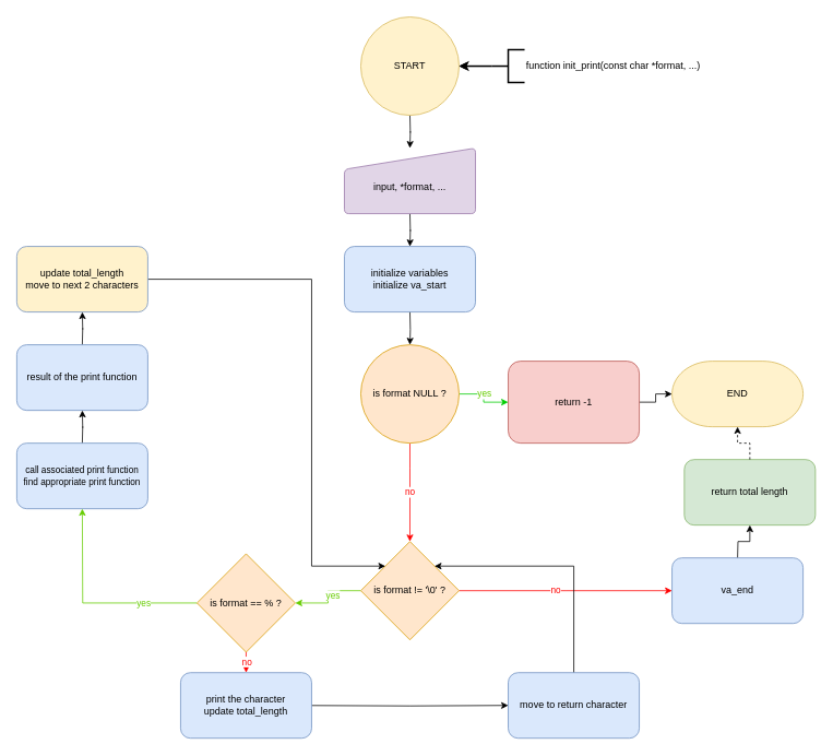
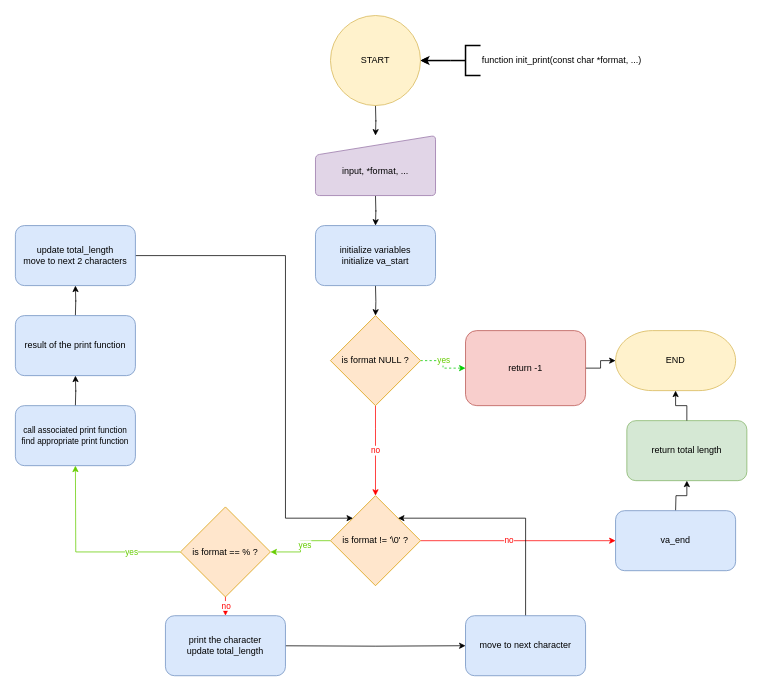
- <mxCell id="41" value="update total_length&lt;div&gt;move to next 2 characters&lt;/div&gt;" style="rounded=1;whiteSpace=wrap;html=1;fillColor=#fff2cc;strokeColor=#6c8ebf;" vertex="1" parent="1"><mxGeometry x="20" y="300" width="160" height="80" as="geometry" /></mxCell>
+ <mxCell id="41" value="update total_length&lt;div&gt;move to next 2 characters&lt;/div&gt;" style="rounded=1;whiteSpace=wrap;html=1;fillColor=#dae8fc;strokeColor=#6c8ebf;" vertex="1" parent="1"><mxGeometry x="20" y="300" width="160" height="80" as="geometry" /></mxCell>
- <mxCell id="8" value="is format NULL ?" style="ellipse;whiteSpace=wrap;html=1;fillColor=#ffe6cc;strokeColor=#d79b00;" vertex="1" parent="1"><mxGeometry x="440" y="420" width="120" height="120" as="geometry" /></mxCell>
+ <mxCell id="8" value="is format NULL ?" style="rhombus;whiteSpace=wrap;html=1;fillColor=#ffe6cc;strokeColor=#d79b00;" vertex="1" parent="1"><mxGeometry x="440" y="420" width="120" height="120" as="geometry" /></mxCell>
- <mxCell id="5" style="edgeStyle=orthogonalEdgeStyle;rounded=0;orthogonalLoop=1;jettySize=auto;html=1;entryX=0;entryY=0.5;entryDx=0;entryDy=0;strokeColor=#00CC00;" edge="1" parent="1" source="8" target="10"><mxGeometry relative="1" as="geometry" /></mxCell>
+ <mxCell id="5" style="edgeStyle=orthogonalEdgeStyle;rounded=0;orthogonalLoop=1;jettySize=auto;html=1;entryX=0;entryY=0.5;entryDx=0;entryDy=0;strokeColor=#00CC00;dashed=1;" edge="1" parent="1" source="8" target="10"><mxGeometry relative="1" as="geometry" /></mxCell>
- <mxCell id="31" style="edgeStyle=orthogonalEdgeStyle;rounded=0;orthogonalLoop=1;jettySize=auto;html=1;entryX=0.5;entryY=1;entryDx=0;entryDy=0;entryPerimeter=0;dashed=1;" edge="1" parent="1" source="28" target="11"><mxGeometry relative="1" as="geometry" /></mxCell>
+ <mxCell id="31" style="edgeStyle=orthogonalEdgeStyle;rounded=0;orthogonalLoop=1;jettySize=auto;html=1;entryX=0.5;entryY=1;entryDx=0;entryDy=0;entryPerimeter=0;" edge="1" parent="1" source="28" target="11"><mxGeometry relative="1" as="geometry" /></mxCell>
- <mxCell id="36" value="move to return character" style="rounded=1;whiteSpace=wrap;html=1;fillColor=#dae8fc;strokeColor=#6c8ebf;" vertex="1" parent="1"><mxGeometry x="620" y="820" width="160" height="80" as="geometry" /></mxCell>
+ <mxCell id="36" value="move to next character" style="rounded=1;whiteSpace=wrap;html=1;fillColor=#dae8fc;strokeColor=#6c8ebf;" vertex="1" parent="1"><mxGeometry x="620" y="820" width="160" height="80" as="geometry" /></mxCell>
